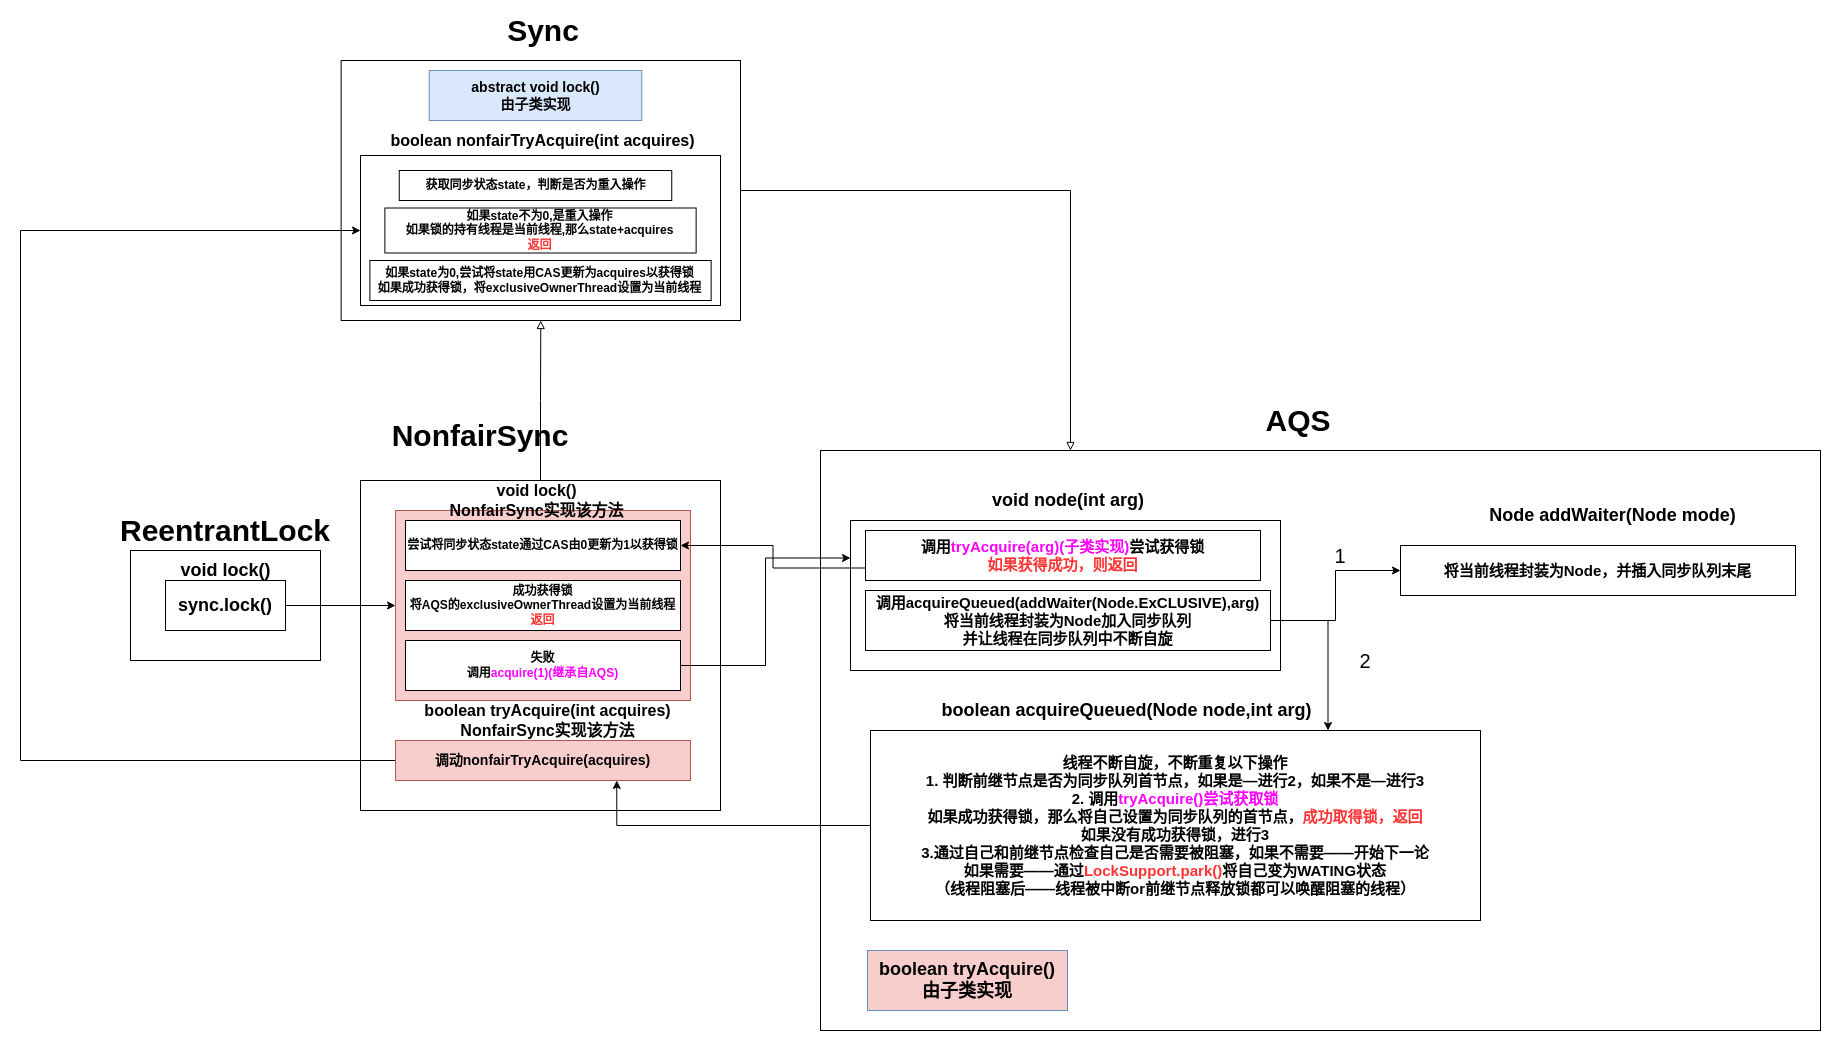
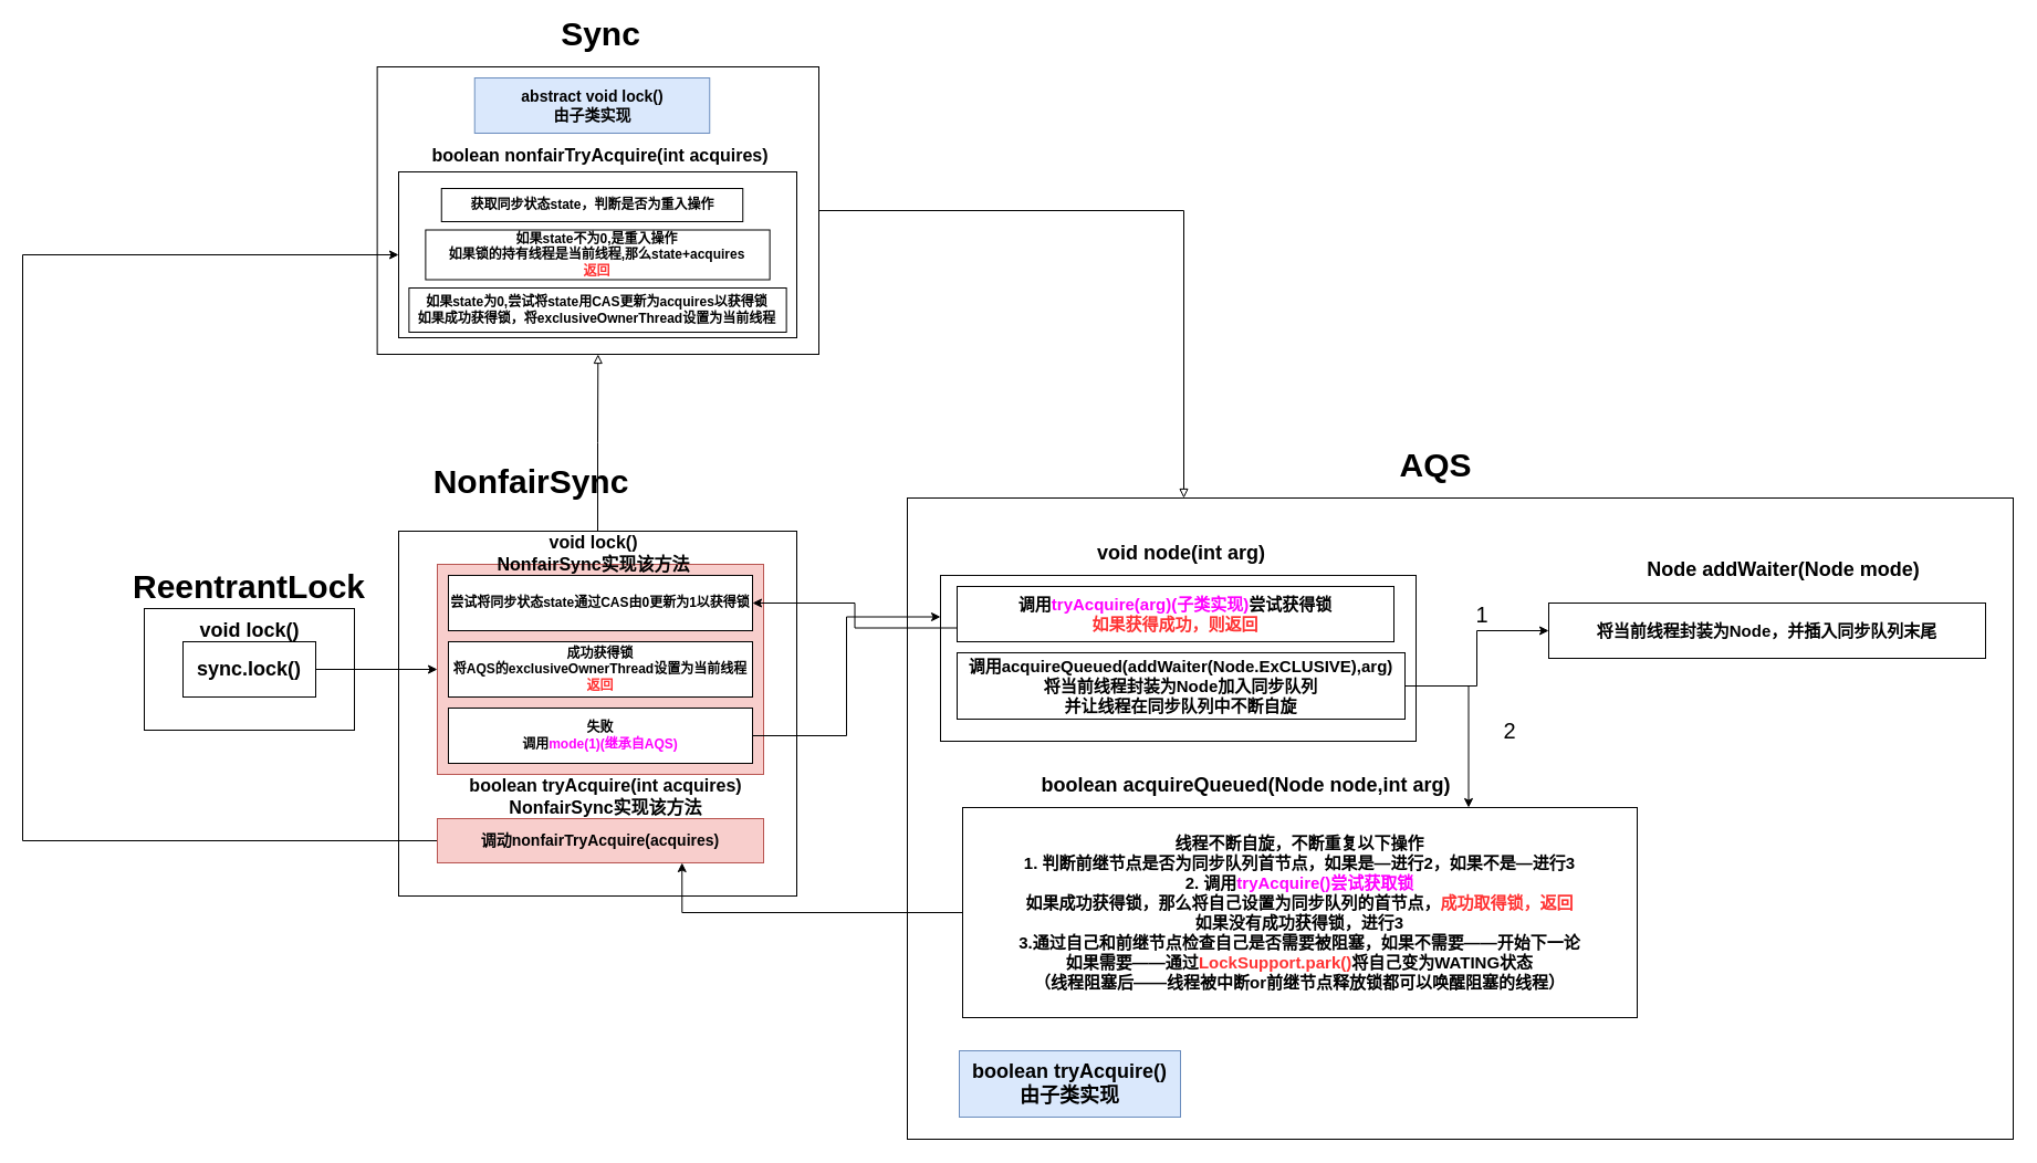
- <mxCell id="13" value="&lt;b&gt;失败&lt;br&gt;调用&lt;font color=&quot;#ff00ff&quot;&gt;acquire(1)(继承自AQS)&lt;/font&gt;&lt;br&gt;&lt;/b&gt;" style="rounded=0;whiteSpace=wrap;html=1;" parent="1" vertex="1"><mxGeometry x="405" y="640" width="275" height="50" as="geometry" /></mxCell>
+ <mxCell id="13" value="&lt;b&gt;失败&lt;br&gt;调用&lt;font color=&quot;#ff00ff&quot;&gt;mode(1)(继承自AQS)&lt;/font&gt;&lt;br&gt;&lt;/b&gt;" style="rounded=0;whiteSpace=wrap;html=1;" parent="1" vertex="1"><mxGeometry x="405" y="640" width="275" height="50" as="geometry" /></mxCell>
- <mxCell id="41" value="&lt;b&gt;&lt;font style=&quot;font-size: 18px&quot;&gt;boolean tryAcquire()&lt;br&gt;由子类实现&lt;br&gt;&lt;/font&gt;&lt;/b&gt;" style="rounded=0;whiteSpace=wrap;html=1;fillColor=#f8cecc;strokeColor=#6c8ebf;" parent="1" vertex="1"><mxGeometry x="867" y="950" width="200" height="60" as="geometry" /></mxCell>
+ <mxCell id="41" value="&lt;b&gt;&lt;font style=&quot;font-size: 18px&quot;&gt;boolean tryAcquire()&lt;br&gt;由子类实现&lt;br&gt;&lt;/font&gt;&lt;/b&gt;" style="rounded=0;whiteSpace=wrap;html=1;fillColor=#dae8fc;strokeColor=#6c8ebf;" parent="1" vertex="1"><mxGeometry x="867" y="950" width="200" height="60" as="geometry" /></mxCell>
